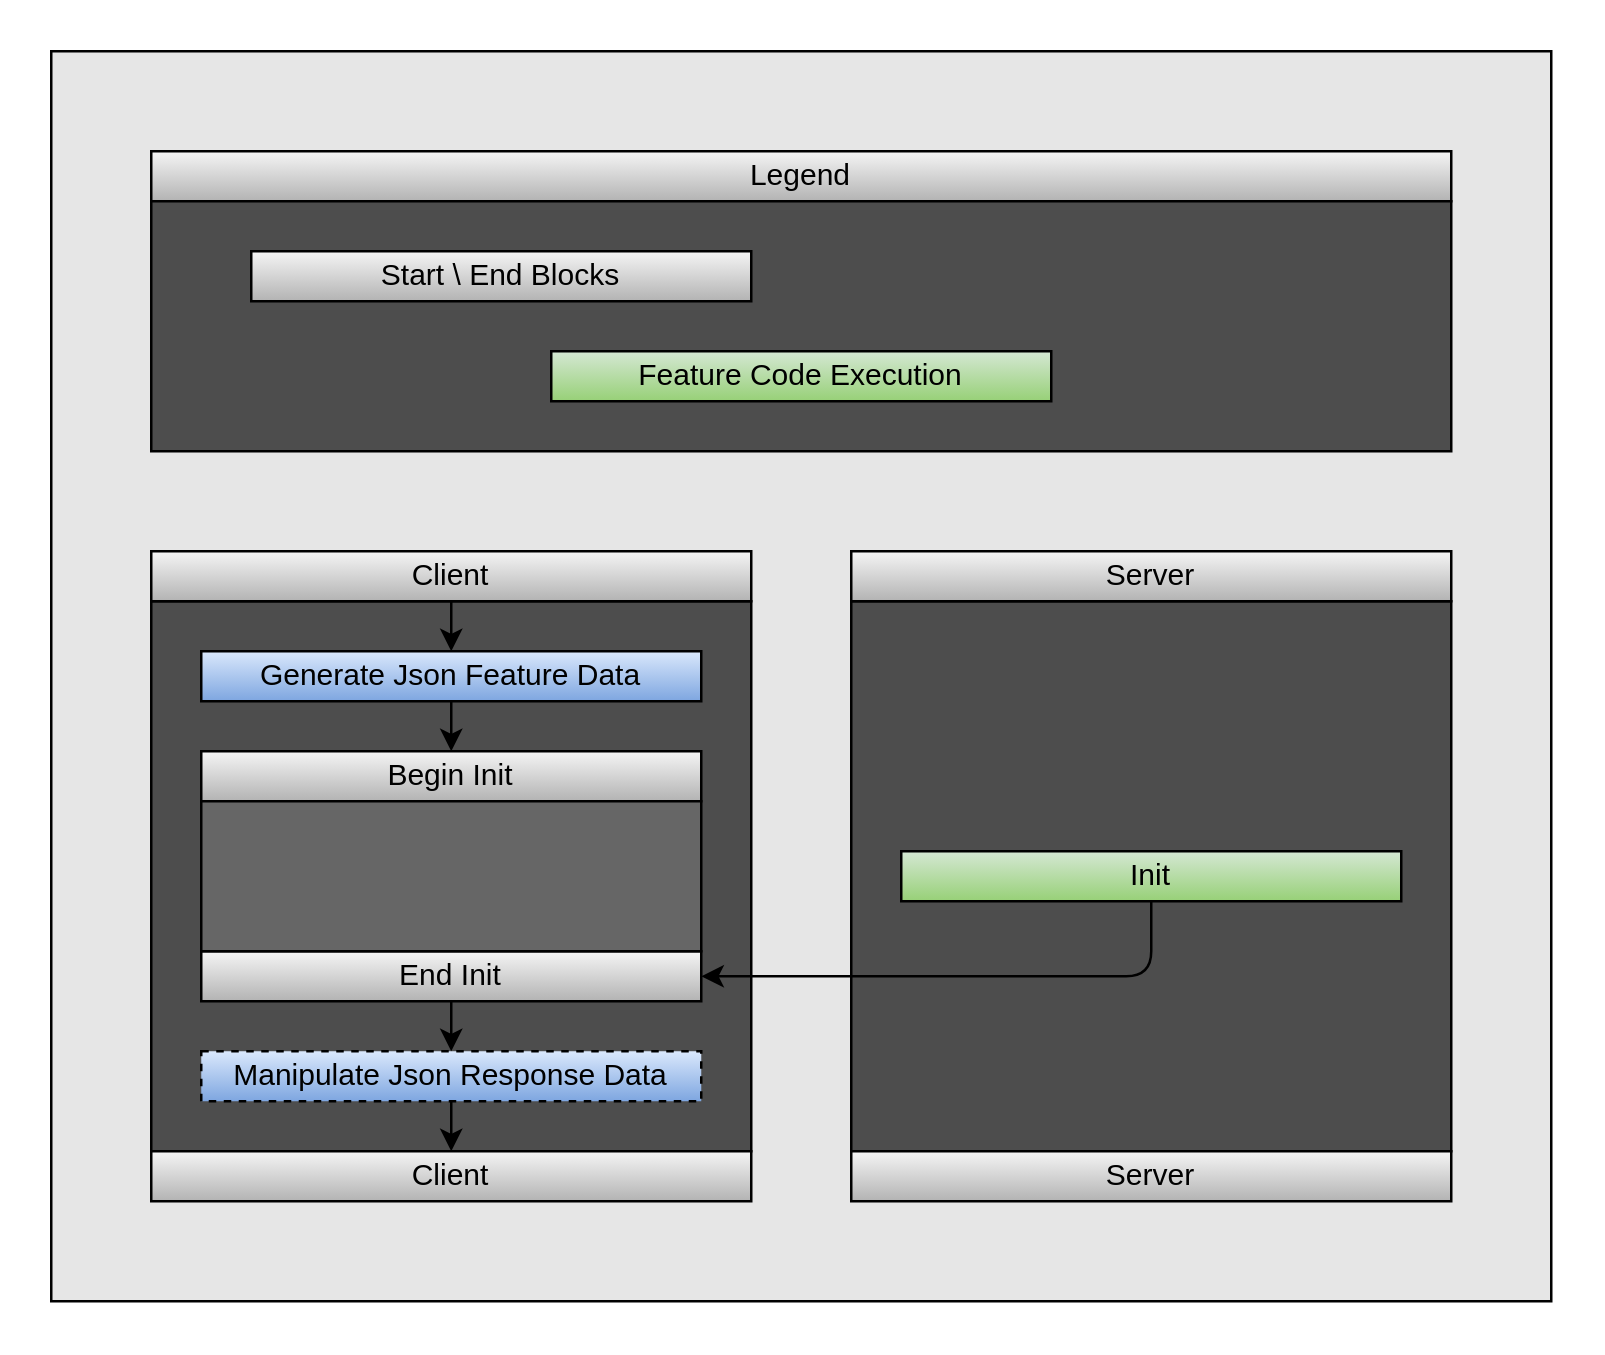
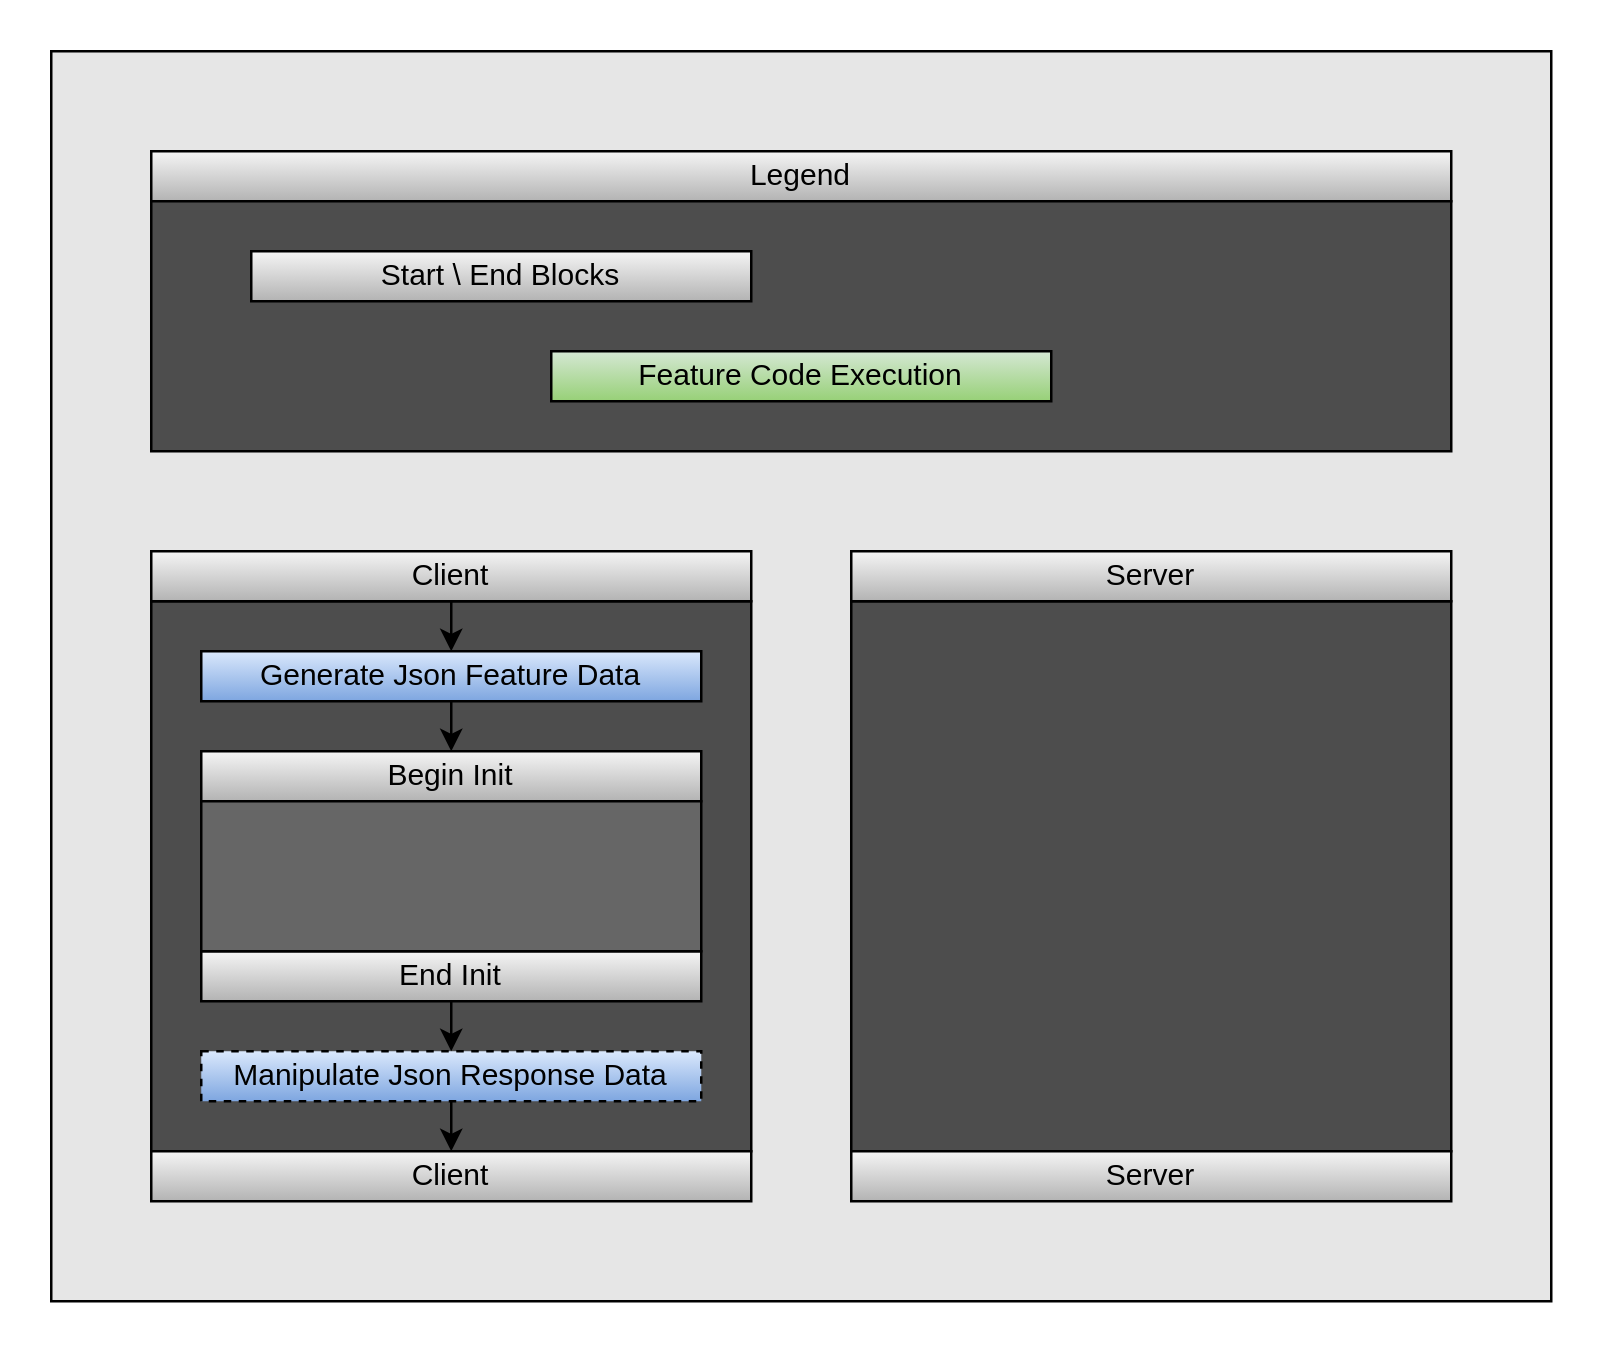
- <mxCell id="13" value="Init" style="rounded=0;whiteSpace=wrap;html=1;fillColor=#d5e8d4;gradientColor=#97d077;" parent="1" vertex="1"><mxGeometry x="360" y="340" width="200" height="20" as="geometry" /></mxCell>
- <mxCell id="17" value="" style="endArrow=classic;html=1;exitX=0.5;exitY=1;exitDx=0;exitDy=0;entryX=1;entryY=0.5;entryDx=0;entryDy=0;" parent="1" source="13" target="15" edge="1"><mxGeometry width="50" height="50" relative="1" as="geometry"><mxPoint x="587" y="678" as="sourcePoint" /><mxPoint x="637" y="628" as="targetPoint" /><Array as="points"><mxPoint x="460" y="390" /></Array></mxGeometry></mxCell>
